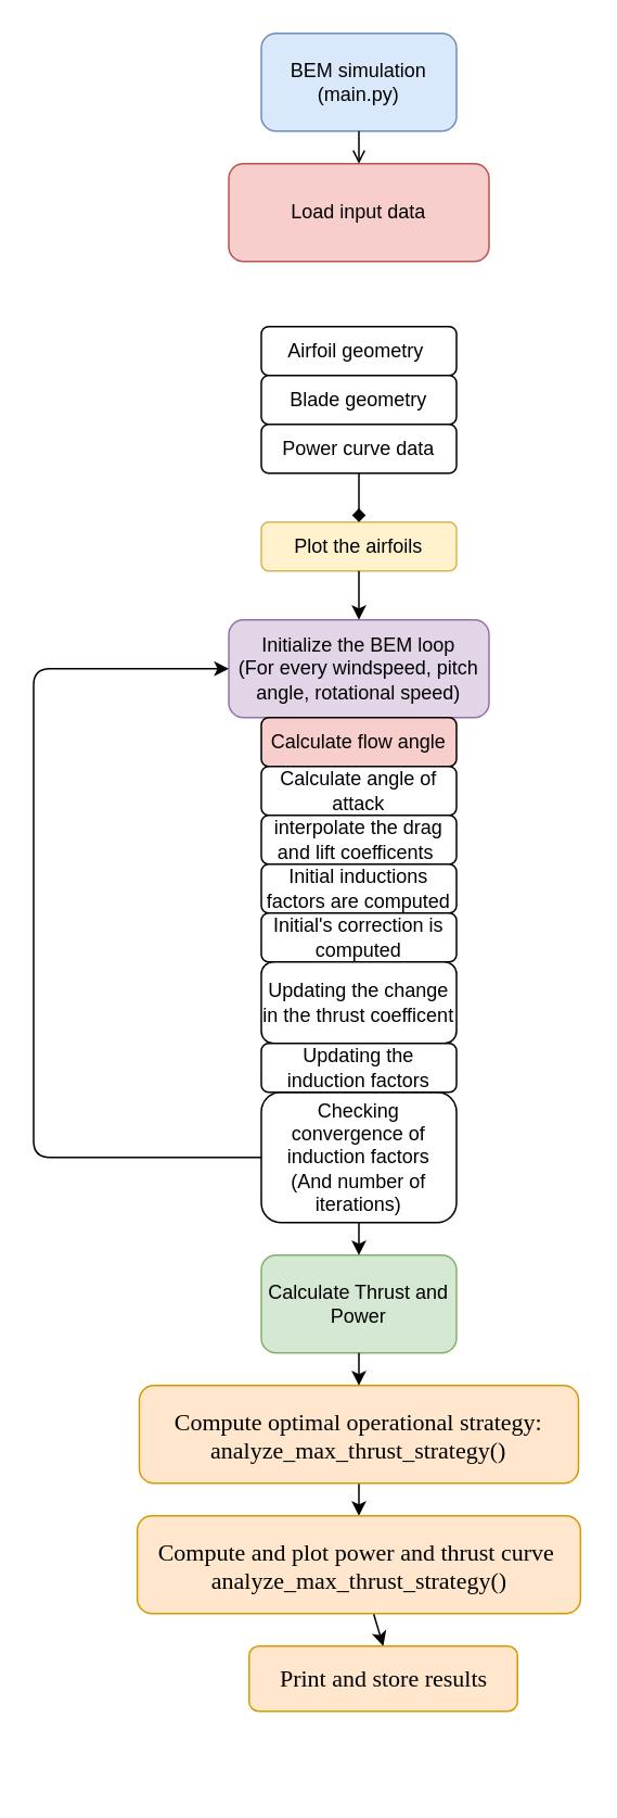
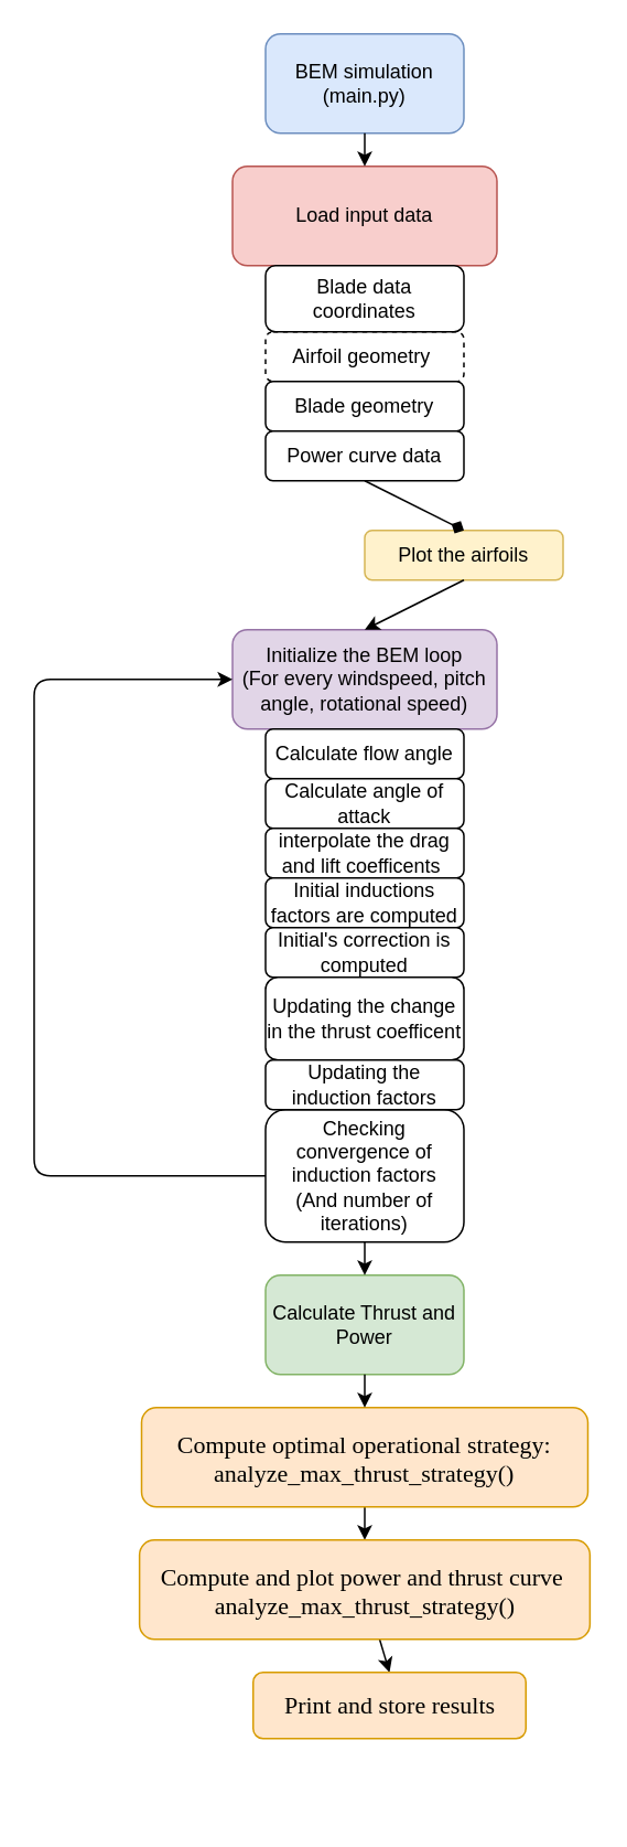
- <mxCell id="7" value="" style="endArrow=open;html=1;entryX=0.5;entryY=0;entryDx=0;entryDy=0;exitX=0.5;exitY=1;exitDx=0;exitDy=0;" parent="1" source="2" target="3" edge="1"><mxGeometry width="50" height="50" relative="1" as="geometry"><mxPoint x="190" y="200" as="sourcePoint" /><mxPoint x="240" y="150" as="targetPoint" /></mxGeometry></mxCell>
+ <mxCell id="7" value="" style="endArrow=classic;html=1;entryX=0.5;entryY=0;entryDx=0;entryDy=0;exitX=0.5;exitY=1;exitDx=0;exitDy=0;" parent="1" source="2" target="3" edge="1"><mxGeometry width="50" height="50" relative="1" as="geometry"><mxPoint x="190" y="200" as="sourcePoint" /><mxPoint x="240" y="150" as="targetPoint" /></mxGeometry></mxCell>
+ <mxCell id="26" value="&lt;span style=&quot;color: rgb(0, 0, 0);&quot;&gt;Blade data coordinates&lt;/span&gt;" style="rounded=1;whiteSpace=wrap;html=1;" parent="1" vertex="1"><mxGeometry x="160" y="160" width="120" height="40" as="geometry" /></mxCell>
- <mxCell id="23" value="Airfoil geometry&amp;nbsp;" style="rounded=1;whiteSpace=wrap;html=1;" parent="1" vertex="1"><mxGeometry x="160" y="200" width="120" height="30" as="geometry" /></mxCell>
+ <mxCell id="23" value="Airfoil geometry&amp;nbsp;" style="rounded=1;whiteSpace=wrap;html=1;dashed=1;" parent="1" vertex="1"><mxGeometry x="160" y="200" width="120" height="30" as="geometry" /></mxCell>
- <mxCell id="4" value="&lt;div&gt;&lt;br&gt;&lt;/div&gt;Plot the airfoils&lt;div&gt;&lt;div&gt;&lt;br&gt;&lt;/div&gt;&lt;/div&gt;" style="rounded=1;whiteSpace=wrap;html=1;fillColor=#fff2cc;strokeColor=#d6b656;" parent="1" vertex="1"><mxGeometry x="160" y="320" width="120" height="30" as="geometry" /></mxCell>
+ <mxCell id="4" value="&lt;div&gt;&lt;br&gt;&lt;/div&gt;Plot the airfoils&lt;div&gt;&lt;div&gt;&lt;br&gt;&lt;/div&gt;&lt;/div&gt;" style="rounded=1;whiteSpace=wrap;html=1;fillColor=#fff2cc;strokeColor=#d6b656;" parent="1" vertex="1"><mxGeometry x="220" y="320" width="120" height="30" as="geometry" /></mxCell>
- <mxCell id="15" value="Calculate flow angle" style="rounded=1;whiteSpace=wrap;html=1;fillColor=#f8cecc;" parent="1" vertex="1"><mxGeometry x="160" y="440" width="120" height="30" as="geometry" /></mxCell>
+ <mxCell id="15" value="Calculate flow angle" style="rounded=1;whiteSpace=wrap;html=1;" parent="1" vertex="1"><mxGeometry x="160" y="440" width="120" height="30" as="geometry" /></mxCell>
